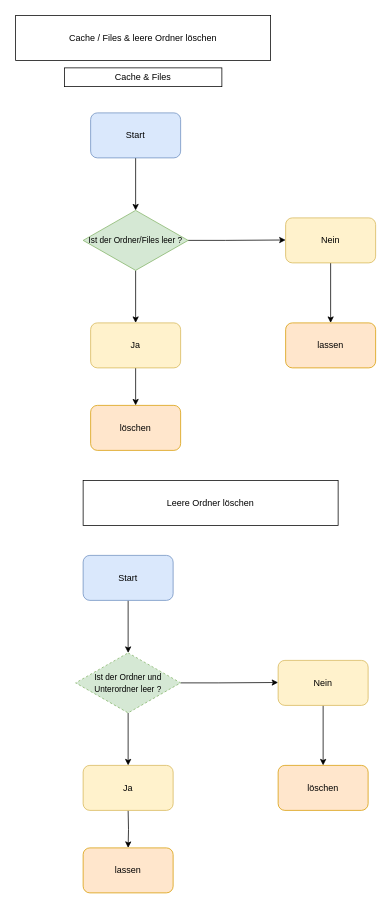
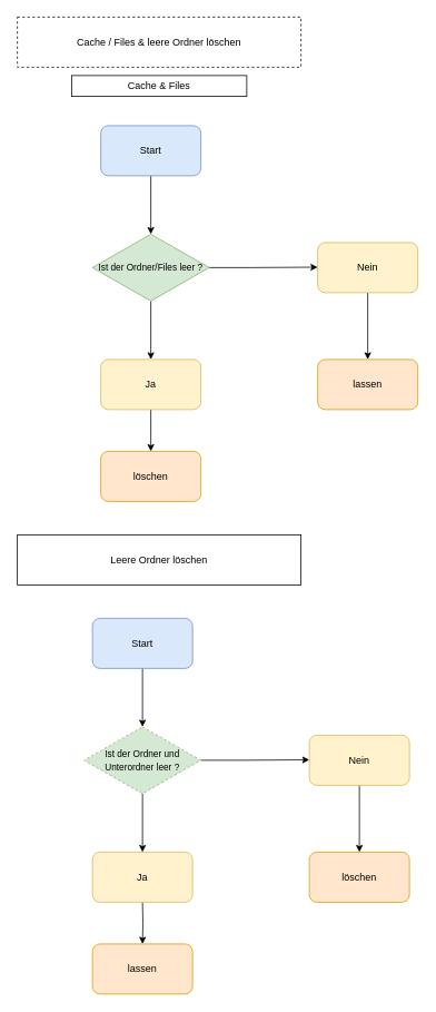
- <mxCell id="5" value="&lt;span&gt;Cache / Files &amp;amp; leere Ordner löschen&lt;/span&gt;" style="rounded=0;whiteSpace=wrap;html=1;" parent="1" vertex="1"><mxGeometry x="20" y="20" width="340" height="60" as="geometry" /></mxCell>
+ <mxCell id="5" value="&lt;span&gt;Cache / Files &amp;amp; leere Ordner löschen&lt;/span&gt;" style="rounded=0;whiteSpace=wrap;html=1;dashed=1;" parent="1" vertex="1"><mxGeometry x="20" y="20" width="340" height="60" as="geometry" /></mxCell>
- <mxCell id="13" value="&lt;span&gt;Leere Ordner löschen&lt;/span&gt;" style="rounded=0;whiteSpace=wrap;html=1;" parent="1" vertex="1"><mxGeometry x="110" y="640" width="340" height="60" as="geometry" /></mxCell>
+ <mxCell id="13" value="&lt;span&gt;Leere Ordner löschen&lt;/span&gt;" style="rounded=0;whiteSpace=wrap;html=1;" parent="1" vertex="1"><mxGeometry x="20" y="640" width="340" height="60" as="geometry" /></mxCell>
